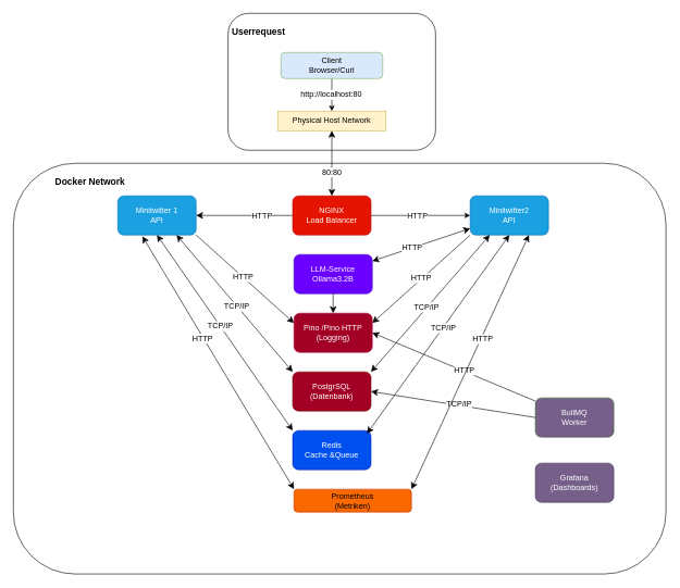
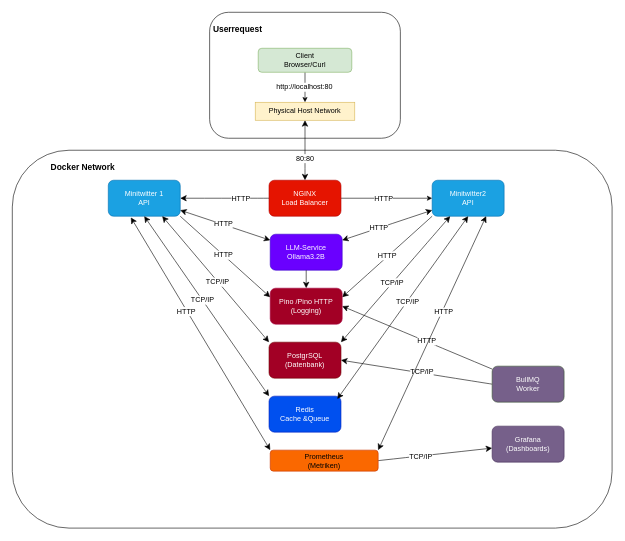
- <mxCell id="6" value="Client&lt;div&gt;Browser/Curl&lt;/div&gt;" style="rounded=1;whiteSpace=wrap;html=1;fillColor=#dae8fc;strokeColor=#82b366;" parent="1" vertex="1"><mxGeometry x="430" y="80" width="156" height="40" as="geometry" /></mxCell>
+ <mxCell id="6" value="Client&lt;div&gt;Browser/Curl&lt;/div&gt;" style="rounded=1;whiteSpace=wrap;html=1;fillColor=#d5e8d4;strokeColor=#82b366;" parent="1" vertex="1"><mxGeometry x="430" y="80" width="156" height="40" as="geometry" /></mxCell>
+ <mxCell id="43" value="" style="endArrow=classic;startArrow=classic;html=1;rounded=0;fontSize=12;startSize=8;endSize=8;curved=1;" parent="1" source="13" target="16" edge="1"><mxGeometry width="50" height="50" relative="1" as="geometry"><mxPoint x="350" y="440" as="sourcePoint" /><mxPoint x="400" y="390" as="targetPoint" /></mxGeometry></mxCell>
+ <mxCell id="44" value="HTTP" style="edgeLabel;html=1;align=center;verticalAlign=middle;resizable=0;points=[];fontSize=12;" parent="43" vertex="1" connectable="0"><mxGeometry x="-0.054" y="1" relative="1" as="geometry"><mxPoint as="offset" /></mxGeometry></mxCell>
+ <mxCell id="18" style="edgeStyle=none;curved=1;rounded=0;orthogonalLoop=1;jettySize=auto;html=1;exitX=1;exitY=0.5;exitDx=0;exitDy=0;fontSize=12;startSize=8;endSize=8;" parent="1" source="20" target="21" edge="1"><mxGeometry relative="1" as="geometry" /></mxCell>
+ <mxCell id="19" value="TCP/IP" style="edgeLabel;html=1;align=center;verticalAlign=middle;resizable=0;points=[];fontSize=12;" vertex="1" connectable="0" parent="18"><mxGeometry x="-0.257" y="-1" relative="1" as="geometry"><mxPoint as="offset" /></mxGeometry></mxCell>
